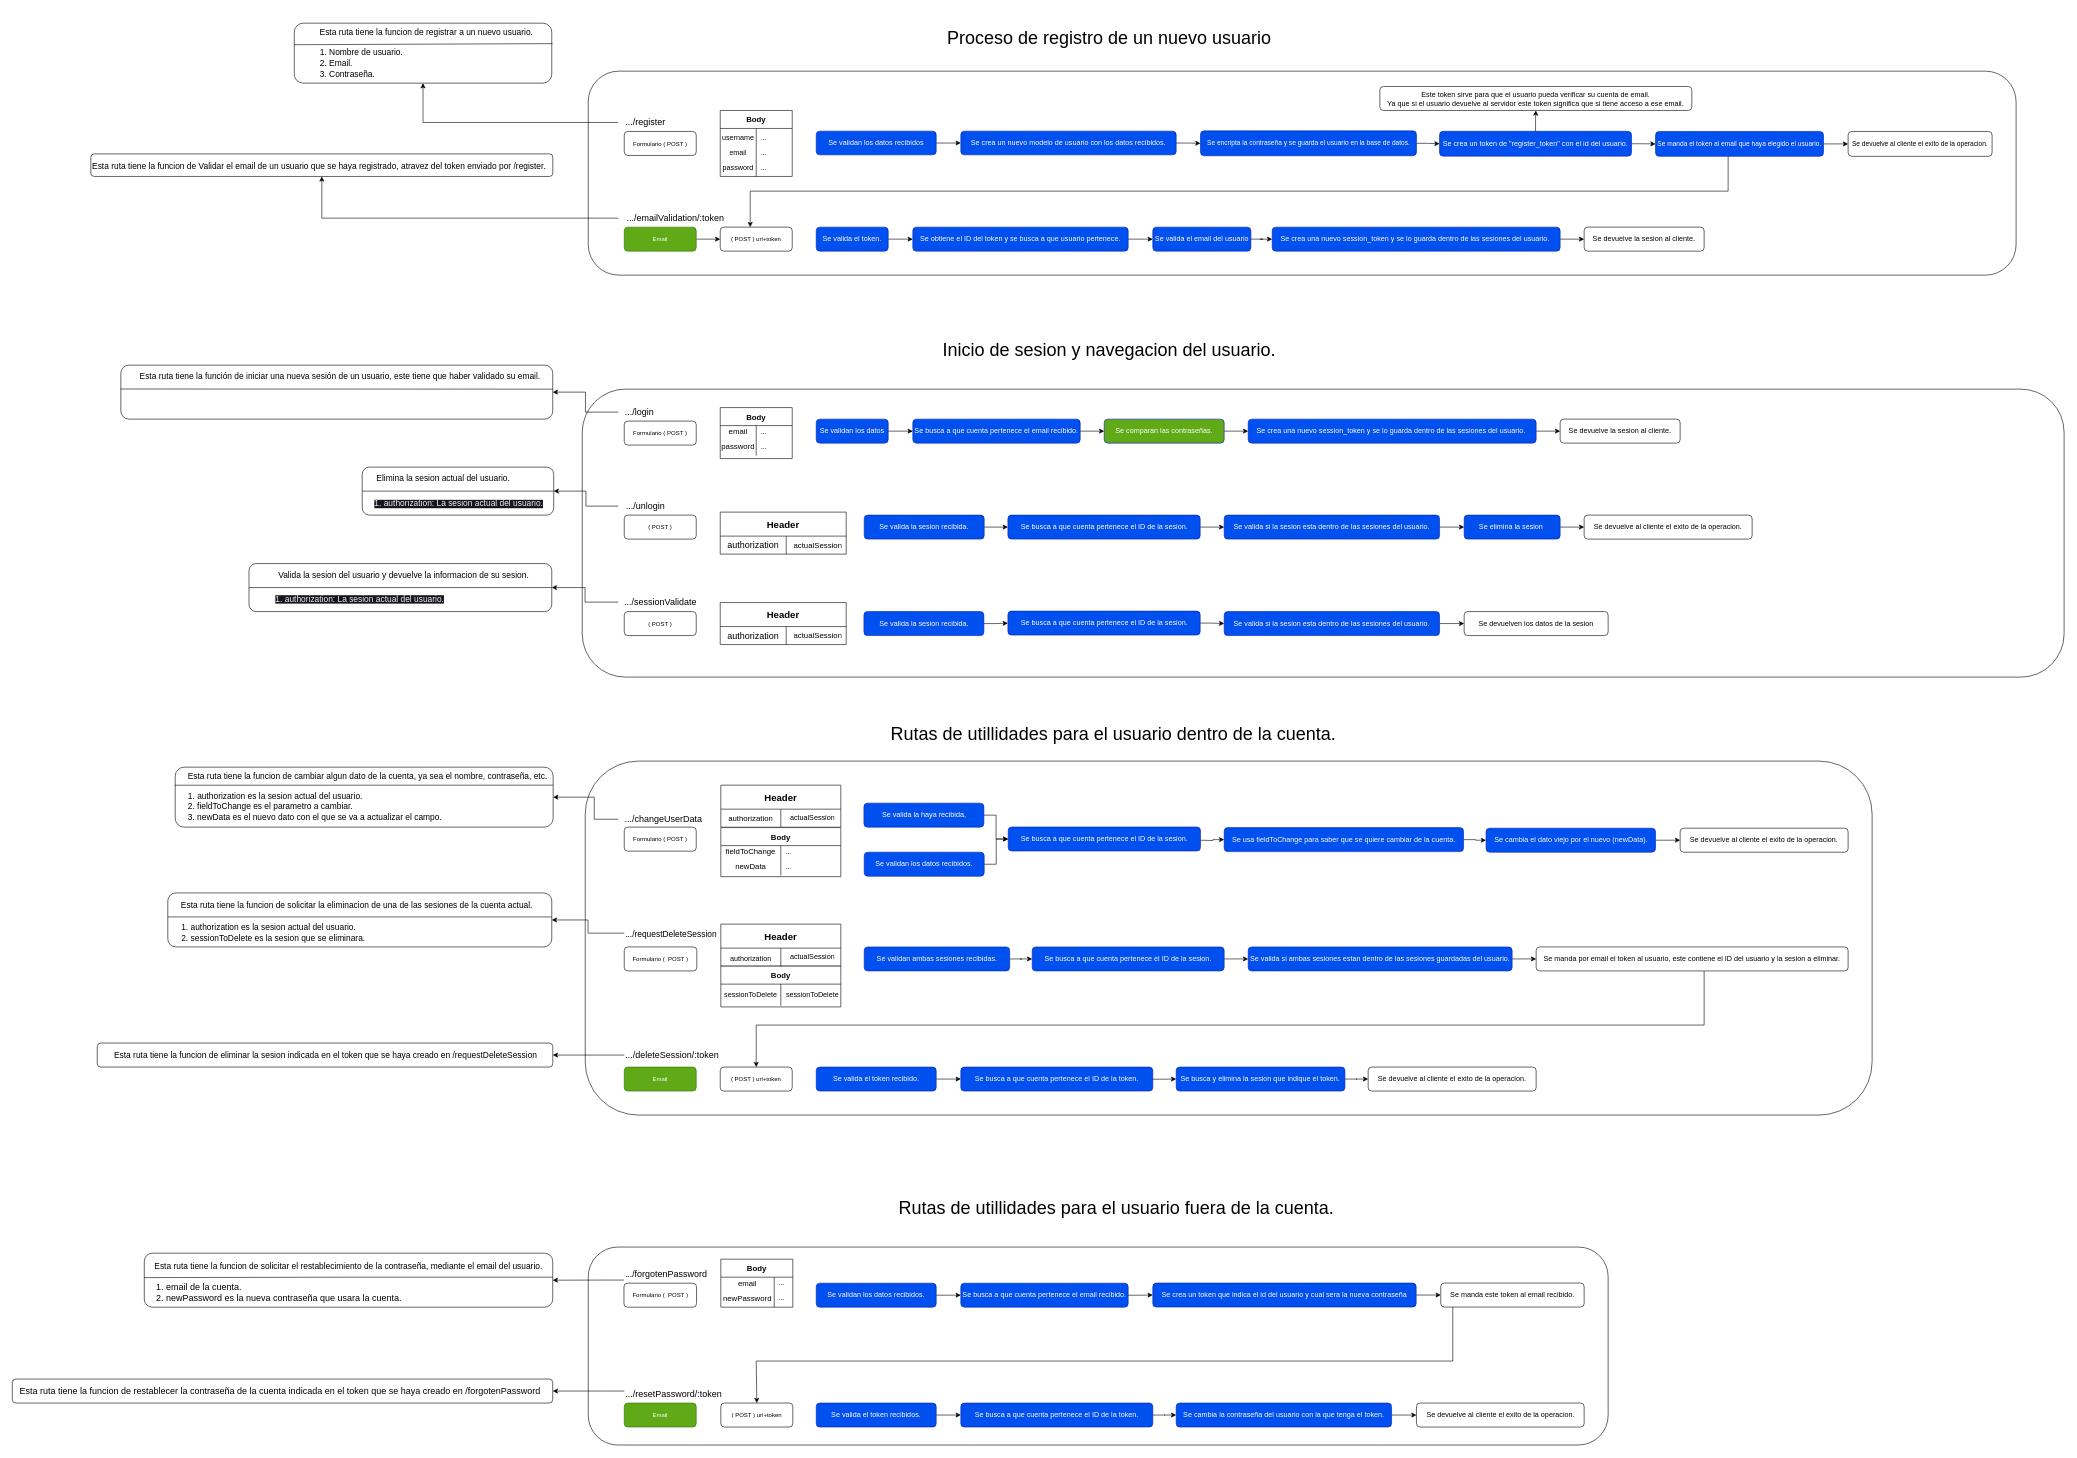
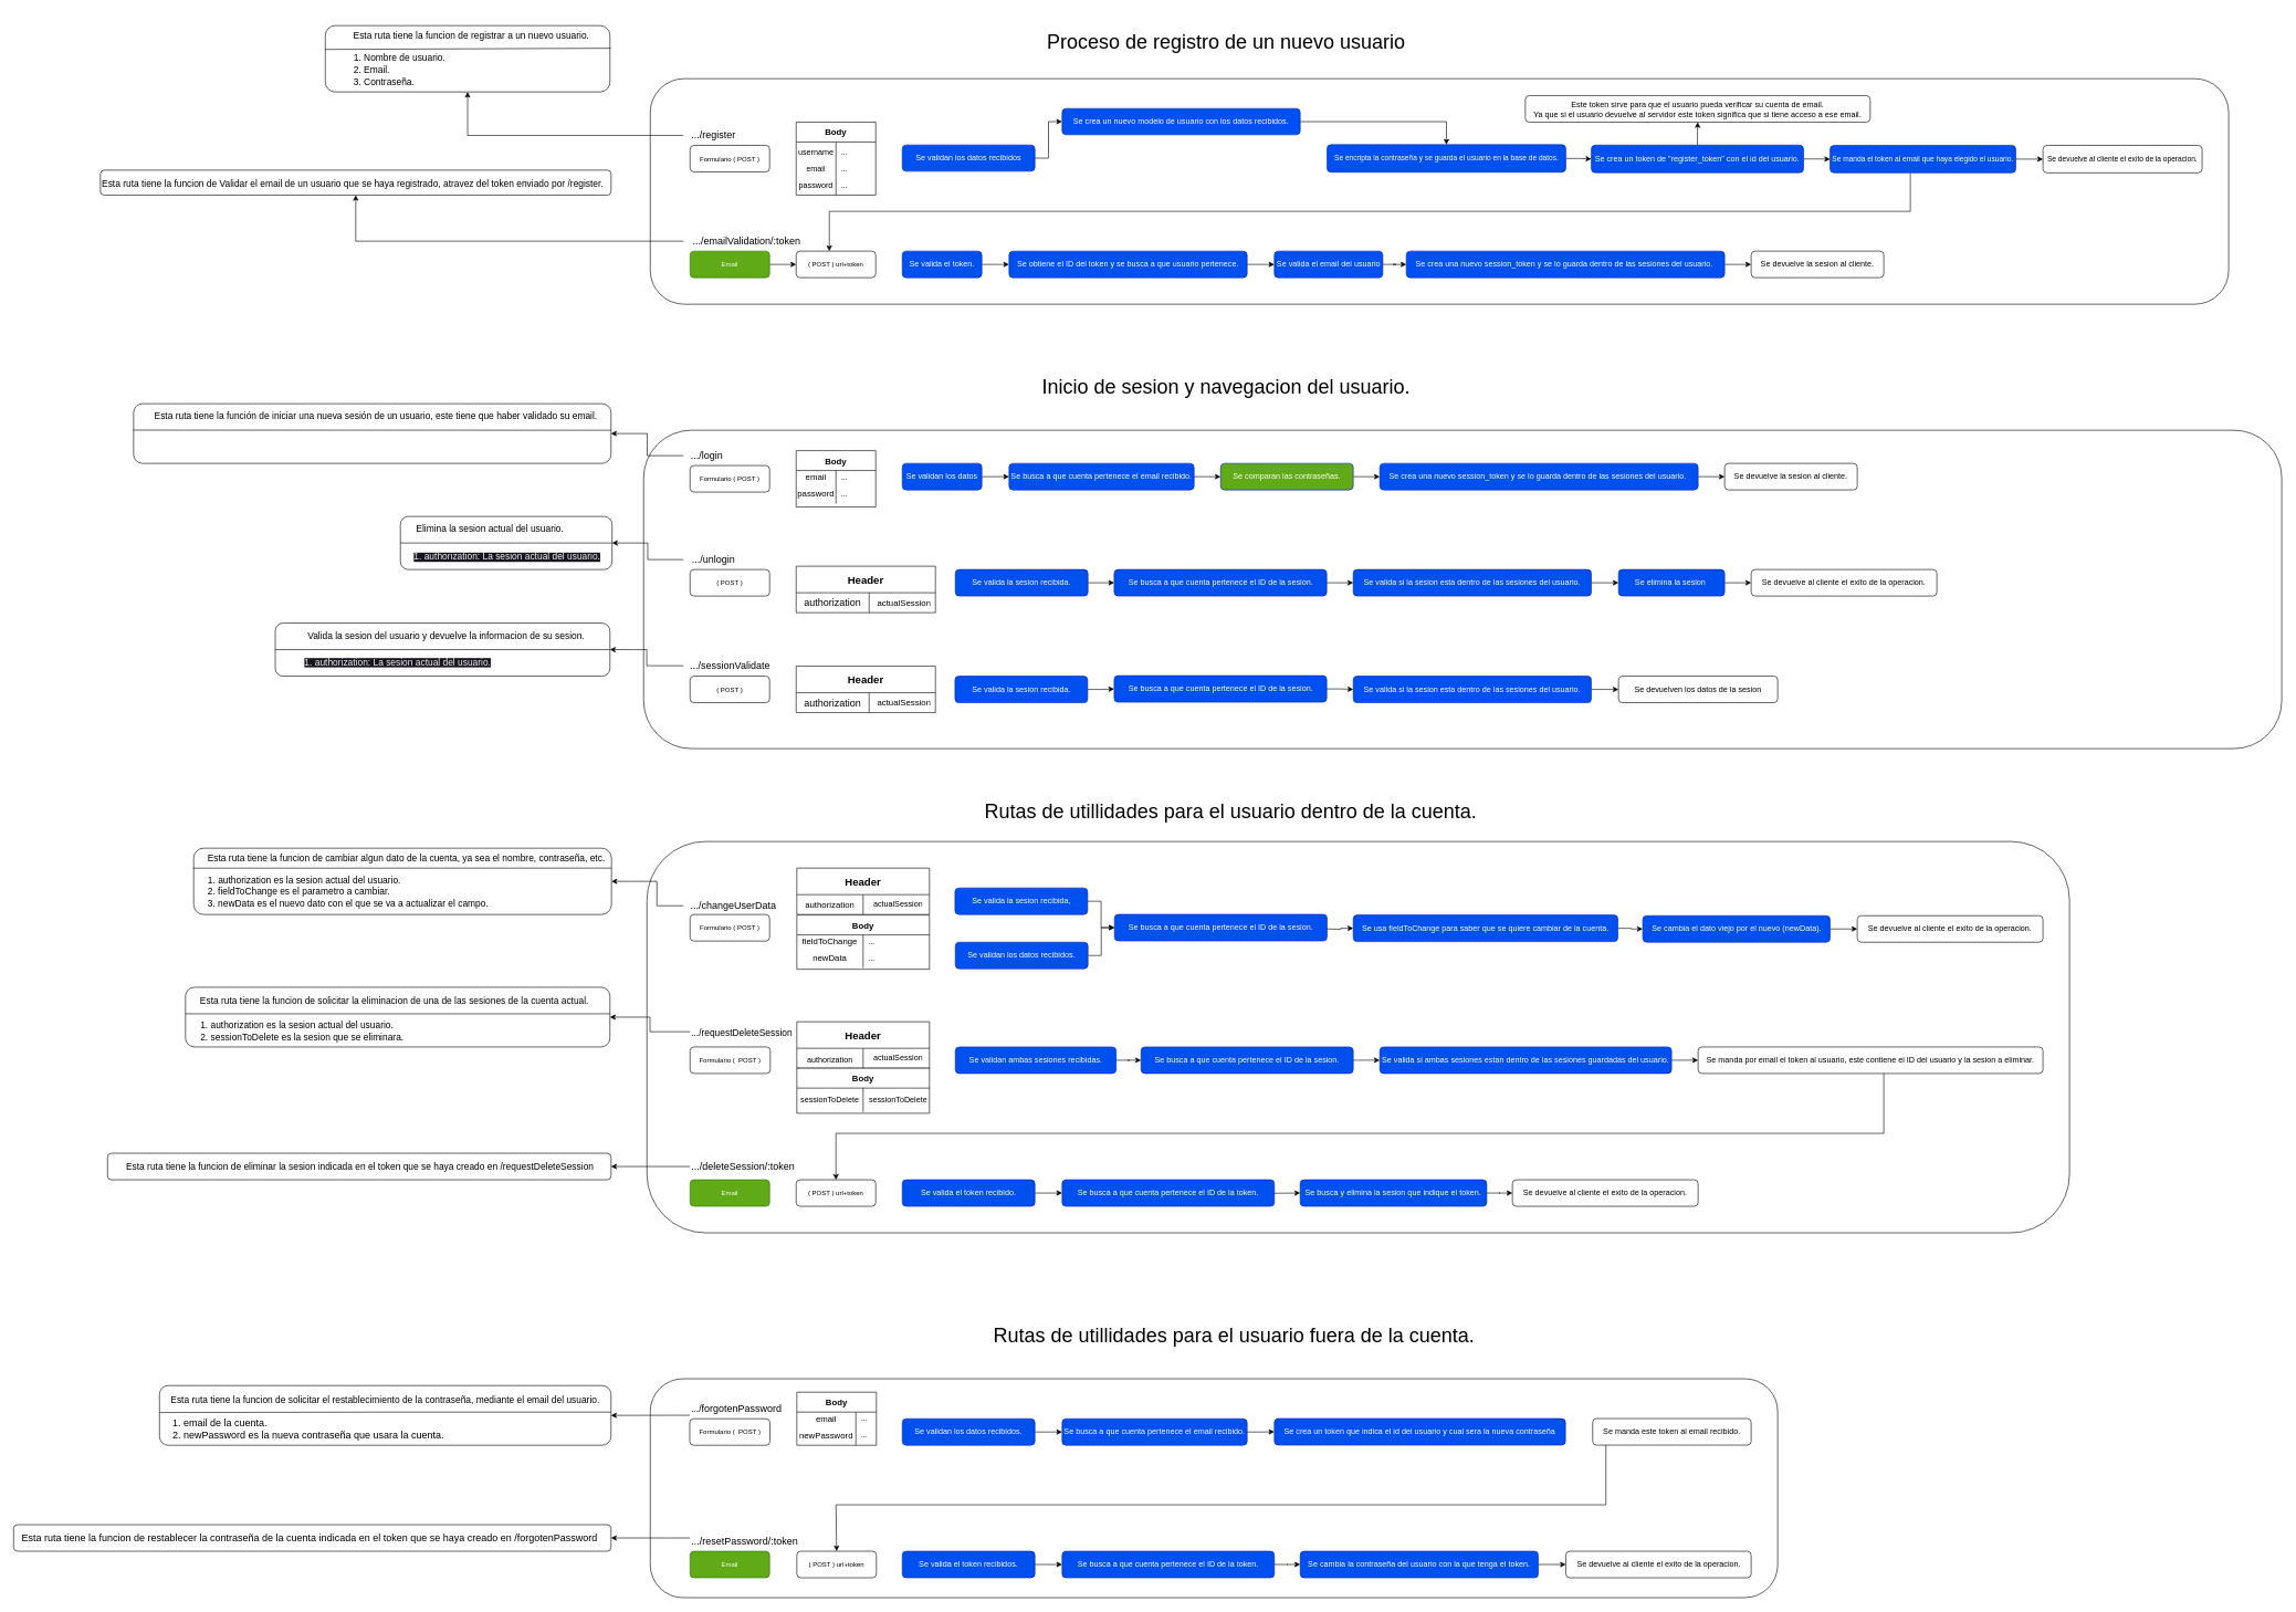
- <mxCell id="26" value="Se crea un nuevo modelo de usuario con los datos recibidos." style="whiteSpace=wrap;html=1;fillColor=#0050ef;strokeColor=#001DBC;fontColor=#ffffff;rounded=1;" parent="1" vertex="1"><mxGeometry x="1601" y="218" width="359" height="39.5" as="geometry" /></mxCell>
+ <mxCell id="26" value="Se crea un nuevo modelo de usuario con los datos recibidos." style="whiteSpace=wrap;html=1;fillColor=#0050ef;strokeColor=#001DBC;fontColor=#ffffff;rounded=1;" parent="1" vertex="1"><mxGeometry x="1601" y="163" width="359" height="39.5" as="geometry" /></mxCell>
- <mxCell id="152" value="Se valida la haya recibida," style="whiteSpace=wrap;html=1;fillColor=#0050ef;strokeColor=#001DBC;fontColor=#ffffff;rounded=1;" parent="1" vertex="1"><mxGeometry x="1439.5" y="1338.12" width="200" height="40" as="geometry" /></mxCell>
+ <mxCell id="152" value="Se valida la sesion recibida," style="whiteSpace=wrap;html=1;fillColor=#0050ef;strokeColor=#001DBC;fontColor=#ffffff;rounded=1;" parent="1" vertex="1"><mxGeometry x="1439.5" y="1338.12" width="200" height="40" as="geometry" /></mxCell>
- <mxCell id="187" value="" style="edgeStyle=orthogonalEdgeStyle;rounded=0;orthogonalLoop=1;jettySize=auto;html=1;" parent="1" source="188" target="190" edge="1"><mxGeometry relative="1" as="geometry" /></mxCell>
